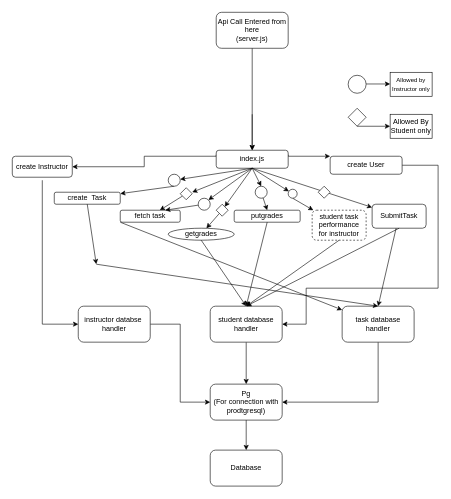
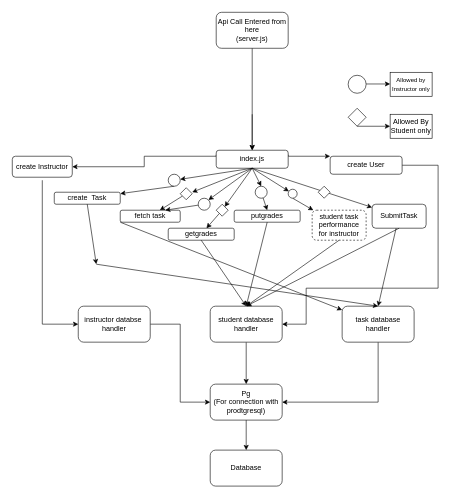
- <mxCell id="13" value="getgrades" style="ellipse;whiteSpace=wrap;html=1;" parent="1" vertex="1"><mxGeometry x="280" y="380" width="110" height="20" as="geometry" /></mxCell>
+ <mxCell id="13" value="getgrades" style="rounded=1;whiteSpace=wrap;html=1;" parent="1" vertex="1"><mxGeometry x="280" y="380" width="110" height="20" as="geometry" /></mxCell>
